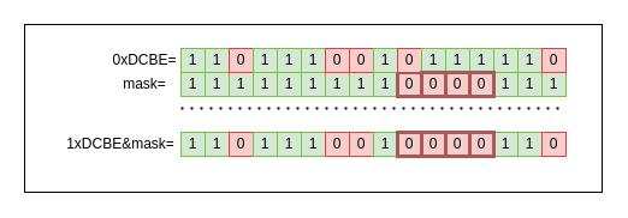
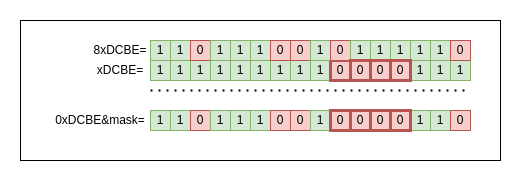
- <mxCell id="52" value="0xDCBE=" style="text;html=1;strokeColor=none;fillColor=none;align=center;verticalAlign=middle;whiteSpace=wrap;rounded=0;" vertex="1" parent="1"><mxGeometry x="90" y="42.5" width="60" height="15" as="geometry" /></mxCell>
+ <mxCell id="52" value="8xDCBE=" style="text;html=1;strokeColor=none;fillColor=none;align=center;verticalAlign=middle;whiteSpace=wrap;rounded=0;" vertex="1" parent="1"><mxGeometry x="90" y="42.5" width="60" height="15" as="geometry" /></mxCell>
- <mxCell id="53" value="mask=" style="text;html=1;strokeColor=none;fillColor=none;align=center;verticalAlign=middle;whiteSpace=wrap;rounded=0;" vertex="1" parent="1"><mxGeometry x="90" y="62.5" width="60" height="15" as="geometry" /></mxCell>
+ <mxCell id="53" value="xDCBE=" style="text;html=1;strokeColor=none;fillColor=none;align=center;verticalAlign=middle;whiteSpace=wrap;rounded=0;" vertex="1" parent="1"><mxGeometry x="90" y="62.5" width="60" height="15" as="geometry" /></mxCell>
- <mxCell id="54" value="1xDCBE&amp;amp;mask=" style="text;html=1;strokeColor=none;fillColor=none;align=center;verticalAlign=middle;whiteSpace=wrap;rounded=0;" vertex="1" parent="1"><mxGeometry x="60" y="112.5" width="80" height="15" as="geometry" /></mxCell>
+ <mxCell id="54" value="0xDCBE&amp;amp;mask=" style="text;html=1;strokeColor=none;fillColor=none;align=center;verticalAlign=middle;whiteSpace=wrap;rounded=0;" vertex="1" parent="1"><mxGeometry x="60" y="112.5" width="80" height="15" as="geometry" /></mxCell>
